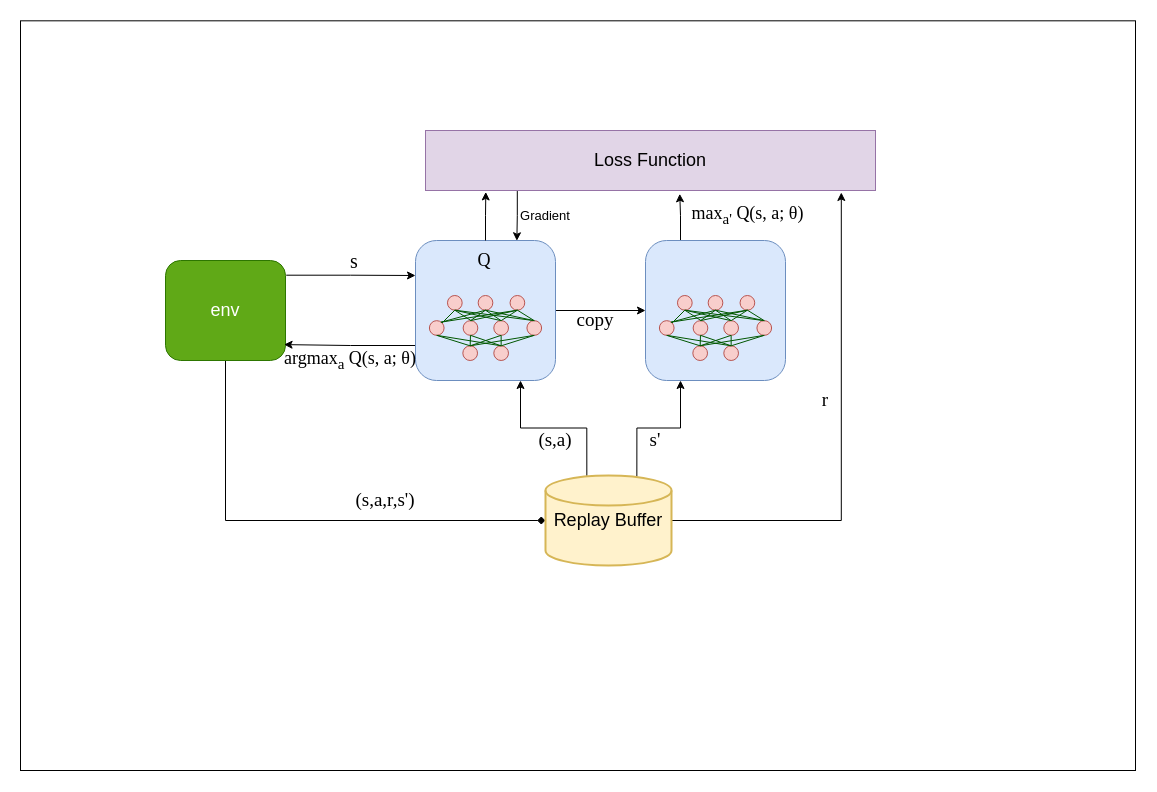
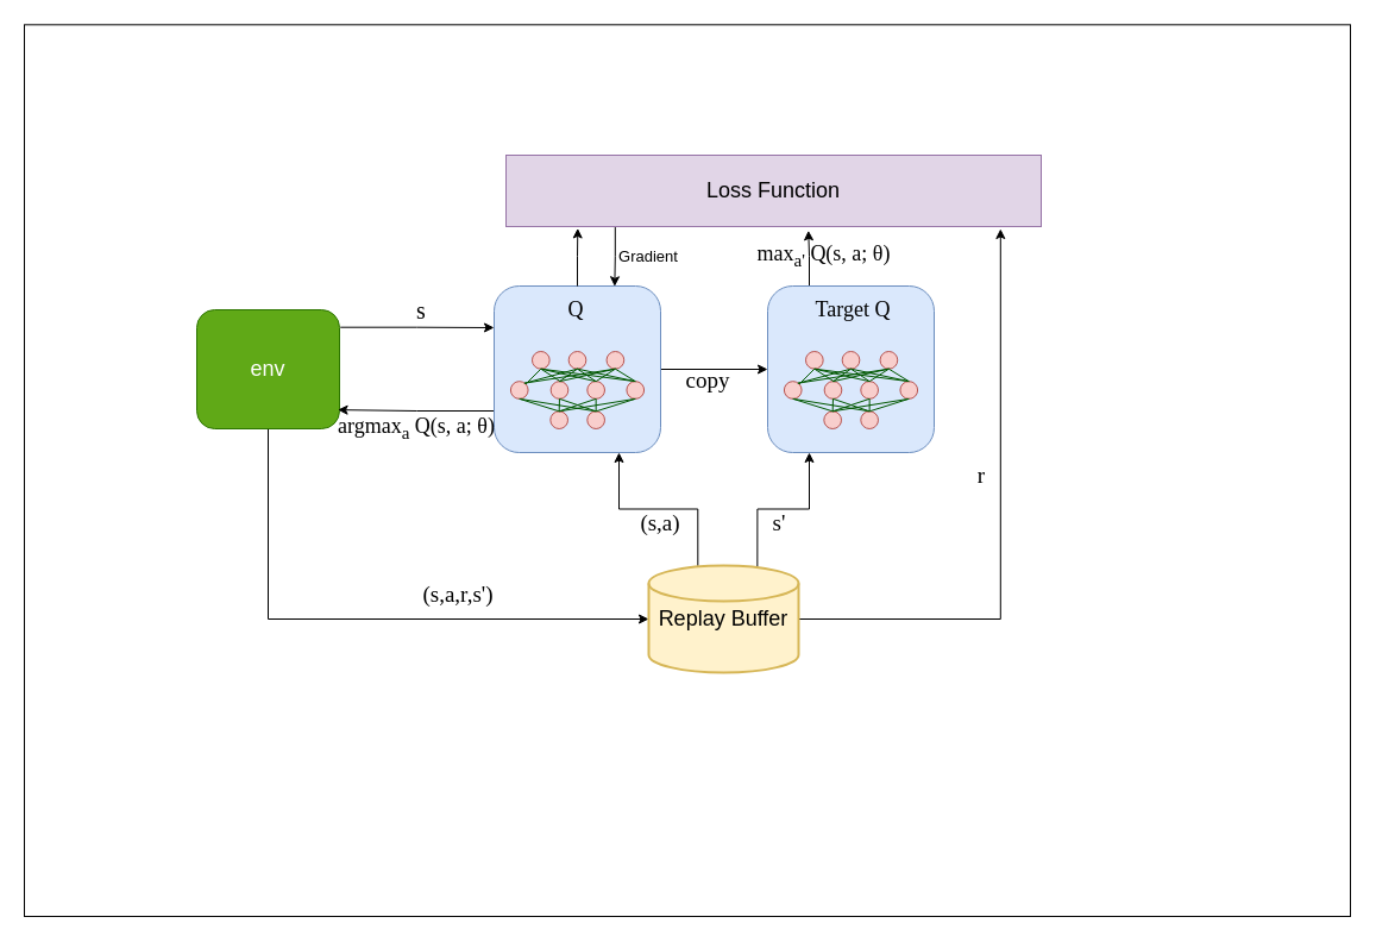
- <mxCell id="85" value="&lt;font style=&quot;font-size: 18px;&quot; face=&quot;Times New Roman&quot;&gt;&lt;font style=&quot;font-size: 18px;&quot;&gt;max&lt;sub&gt;a'&lt;/sub&gt;&amp;nbsp;&lt;/font&gt;Q(s, a; θ)&lt;/font&gt;" style="text;html=1;strokeColor=none;fillColor=none;align=center;verticalAlign=middle;whiteSpace=wrap;rounded=0;" vertex="1" parent="1"><mxGeometry x="678.57" y="200" width="136.67" height="30" as="geometry" /></mxCell>
+ <mxCell id="85" value="&lt;font style=&quot;font-size: 18px;&quot; face=&quot;Times New Roman&quot;&gt;&lt;font style=&quot;font-size: 18px;&quot;&gt;max&lt;sub&gt;a'&lt;/sub&gt;&amp;nbsp;&lt;/font&gt;Q(s, a; θ)&lt;/font&gt;" style="text;html=1;strokeColor=none;fillColor=none;align=center;verticalAlign=middle;whiteSpace=wrap;rounded=0;" vertex="1" parent="1"><mxGeometry x="623.57" y="200" width="136.67" height="30" as="geometry" /></mxCell>
+ <mxCell id="83" value="&lt;font style=&quot;font-size: 18px;&quot; face=&quot;Times New Roman&quot;&gt;Target Q&lt;/font&gt;" style="text;html=1;strokeColor=none;fillColor=none;align=center;verticalAlign=middle;whiteSpace=wrap;rounded=0;" vertex="1" parent="1"><mxGeometry x="677" y="250" width="80" height="20" as="geometry" /></mxCell>
- <mxCell id="4" style="edgeStyle=orthogonalEdgeStyle;rounded=0;orthogonalLoop=1;jettySize=auto;html=1;exitX=0.5;exitY=1;exitDx=0;exitDy=0;entryX=0;entryY=0.5;entryDx=0;entryDy=0;entryPerimeter=0;endArrow=diamond;" edge="1" parent="1" source="5" target="19"><mxGeometry relative="1" as="geometry" /></mxCell>
+ <mxCell id="4" style="edgeStyle=orthogonalEdgeStyle;rounded=0;orthogonalLoop=1;jettySize=auto;html=1;exitX=0.5;exitY=1;exitDx=0;exitDy=0;entryX=0;entryY=0.5;entryDx=0;entryDy=0;entryPerimeter=0;" edge="1" parent="1" source="5" target="19"><mxGeometry relative="1" as="geometry" /></mxCell>
